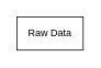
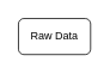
- <mxCell id="2" value="&lt;font color=&quot;#000000&quot;&gt;Raw Data&lt;/font&gt;" style="whiteSpace=wrap;html=1;labelBackgroundColor=none;fontColor=#FFFFFF;fillColor=none;strokeColor=#000000;" vertex="1" parent="1"><mxGeometry x="20" y="20" width="80" height="40" as="geometry" /></mxCell>
+ <mxCell id="2" value="&lt;font color=&quot;#000000&quot;&gt;Raw Data&lt;/font&gt;" style="whiteSpace=wrap;html=1;labelBackgroundColor=none;fontColor=#FFFFFF;fillColor=none;strokeColor=#000000;rounded=1;" vertex="1" parent="1"><mxGeometry x="20" y="20" width="80" height="40" as="geometry" /></mxCell>
